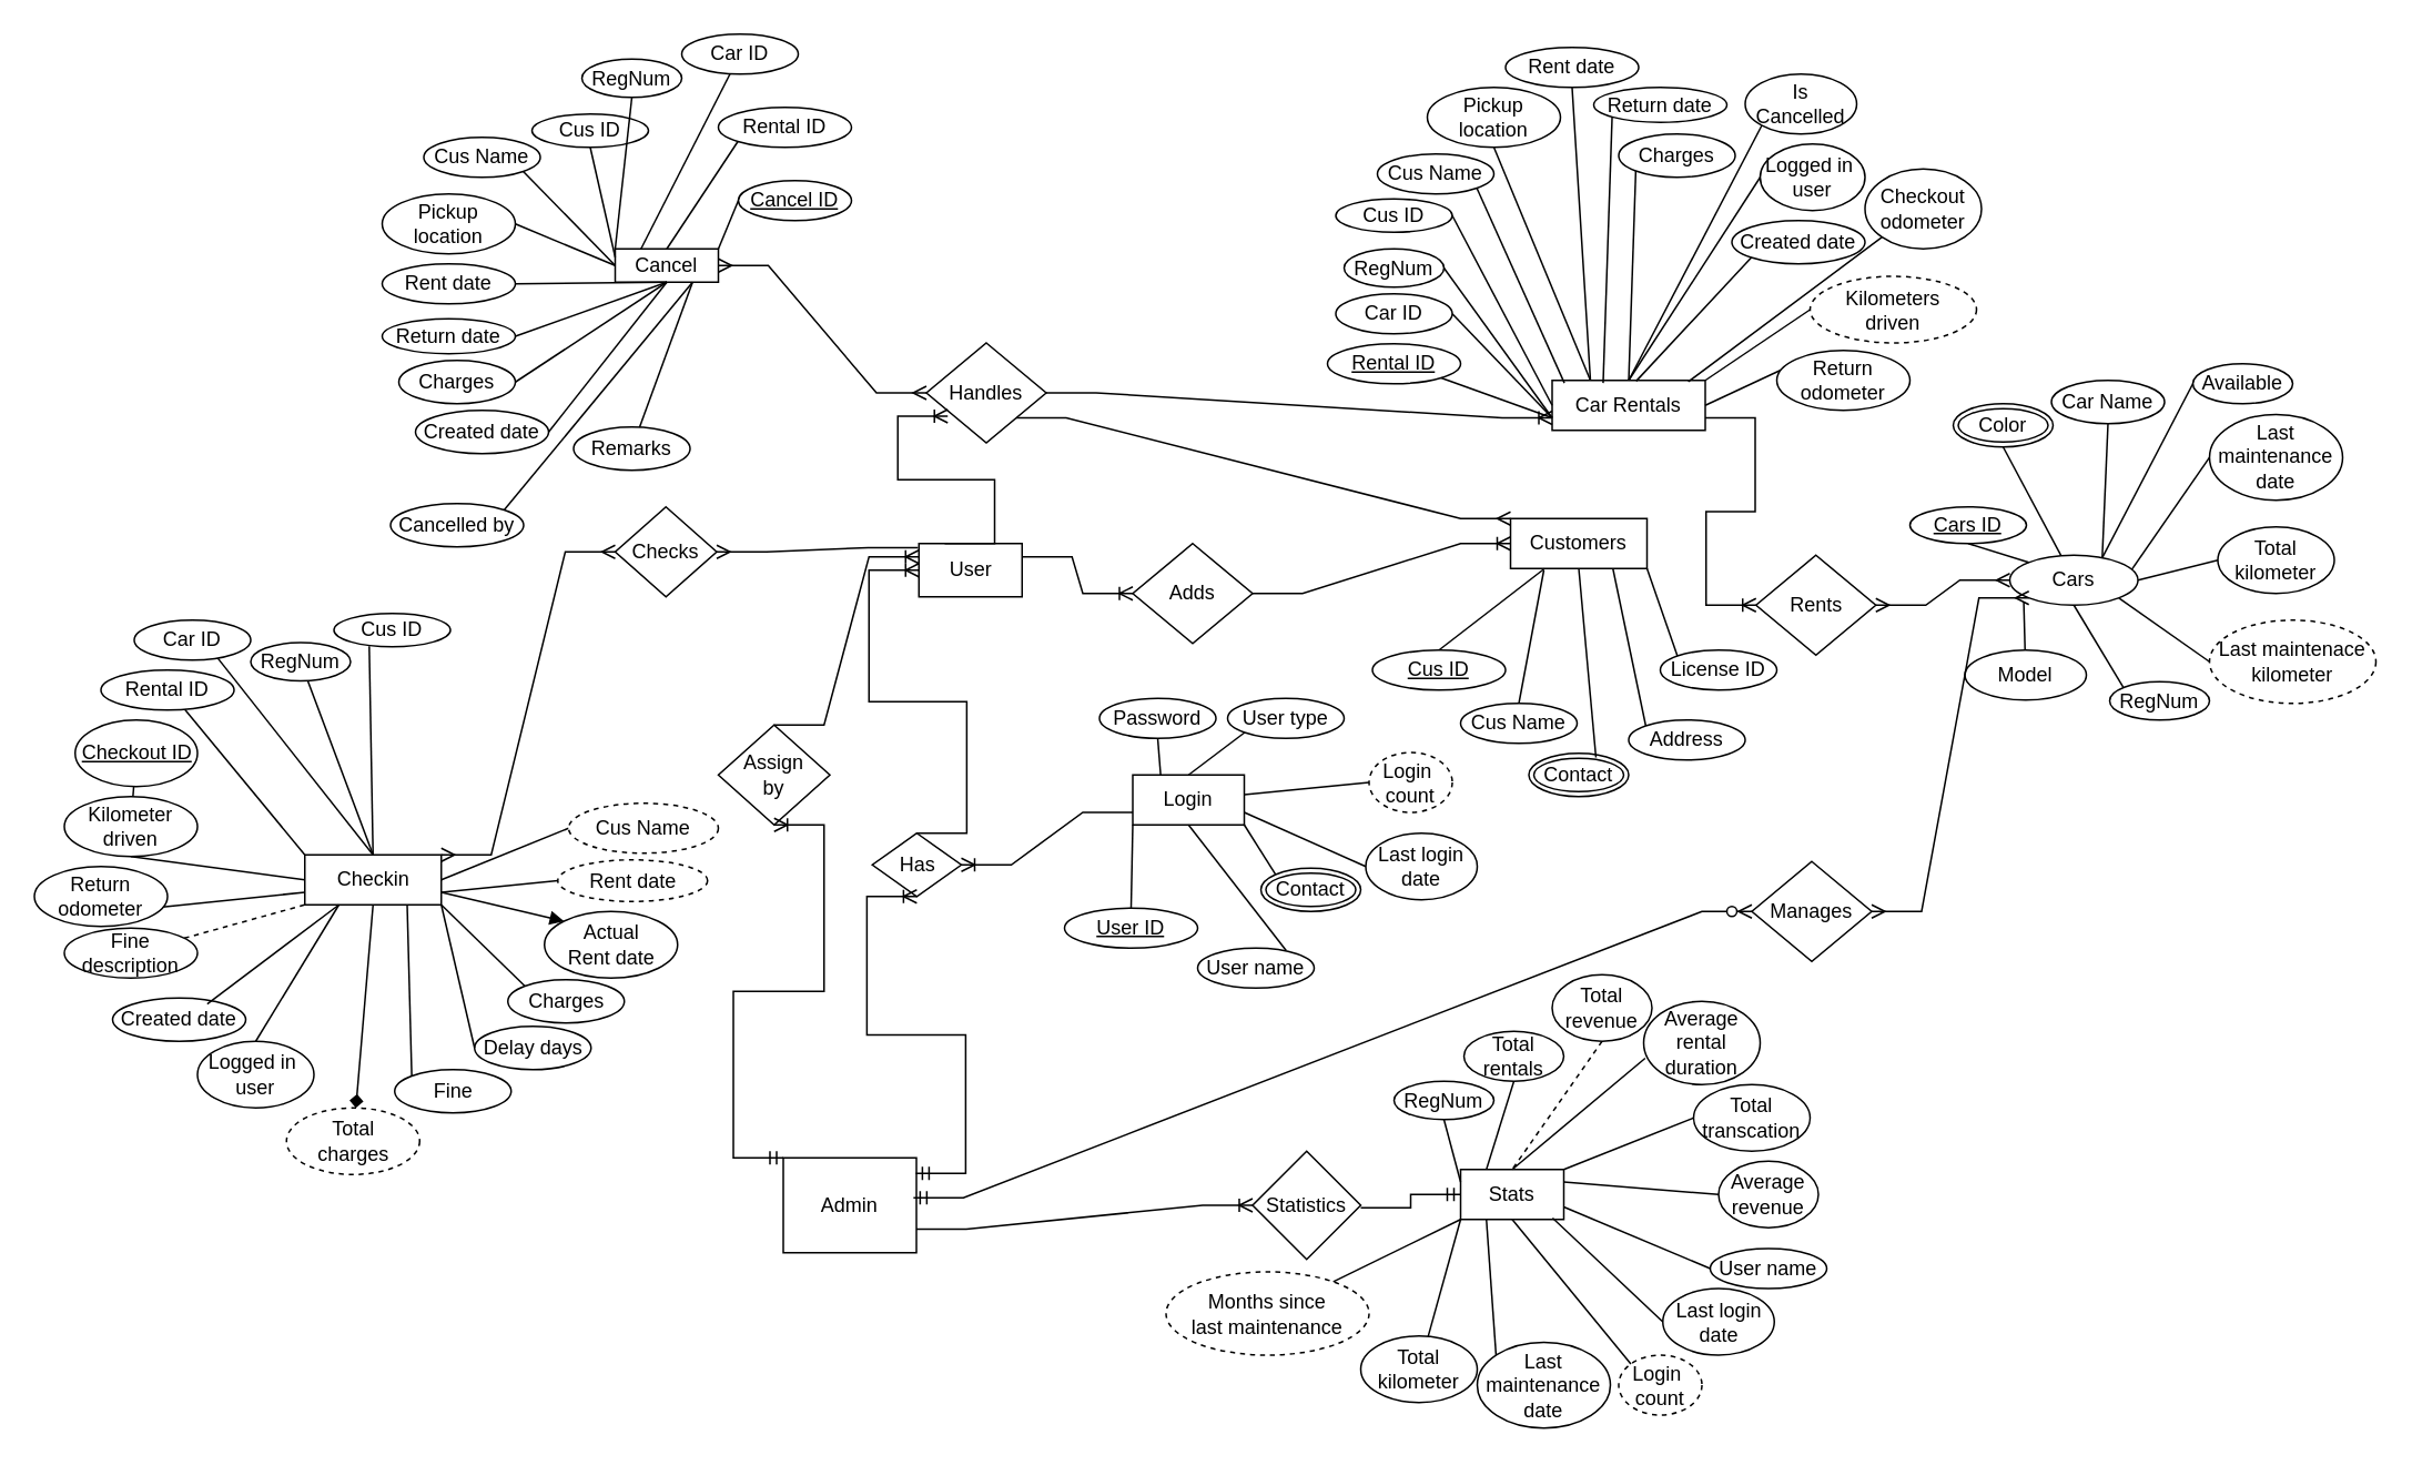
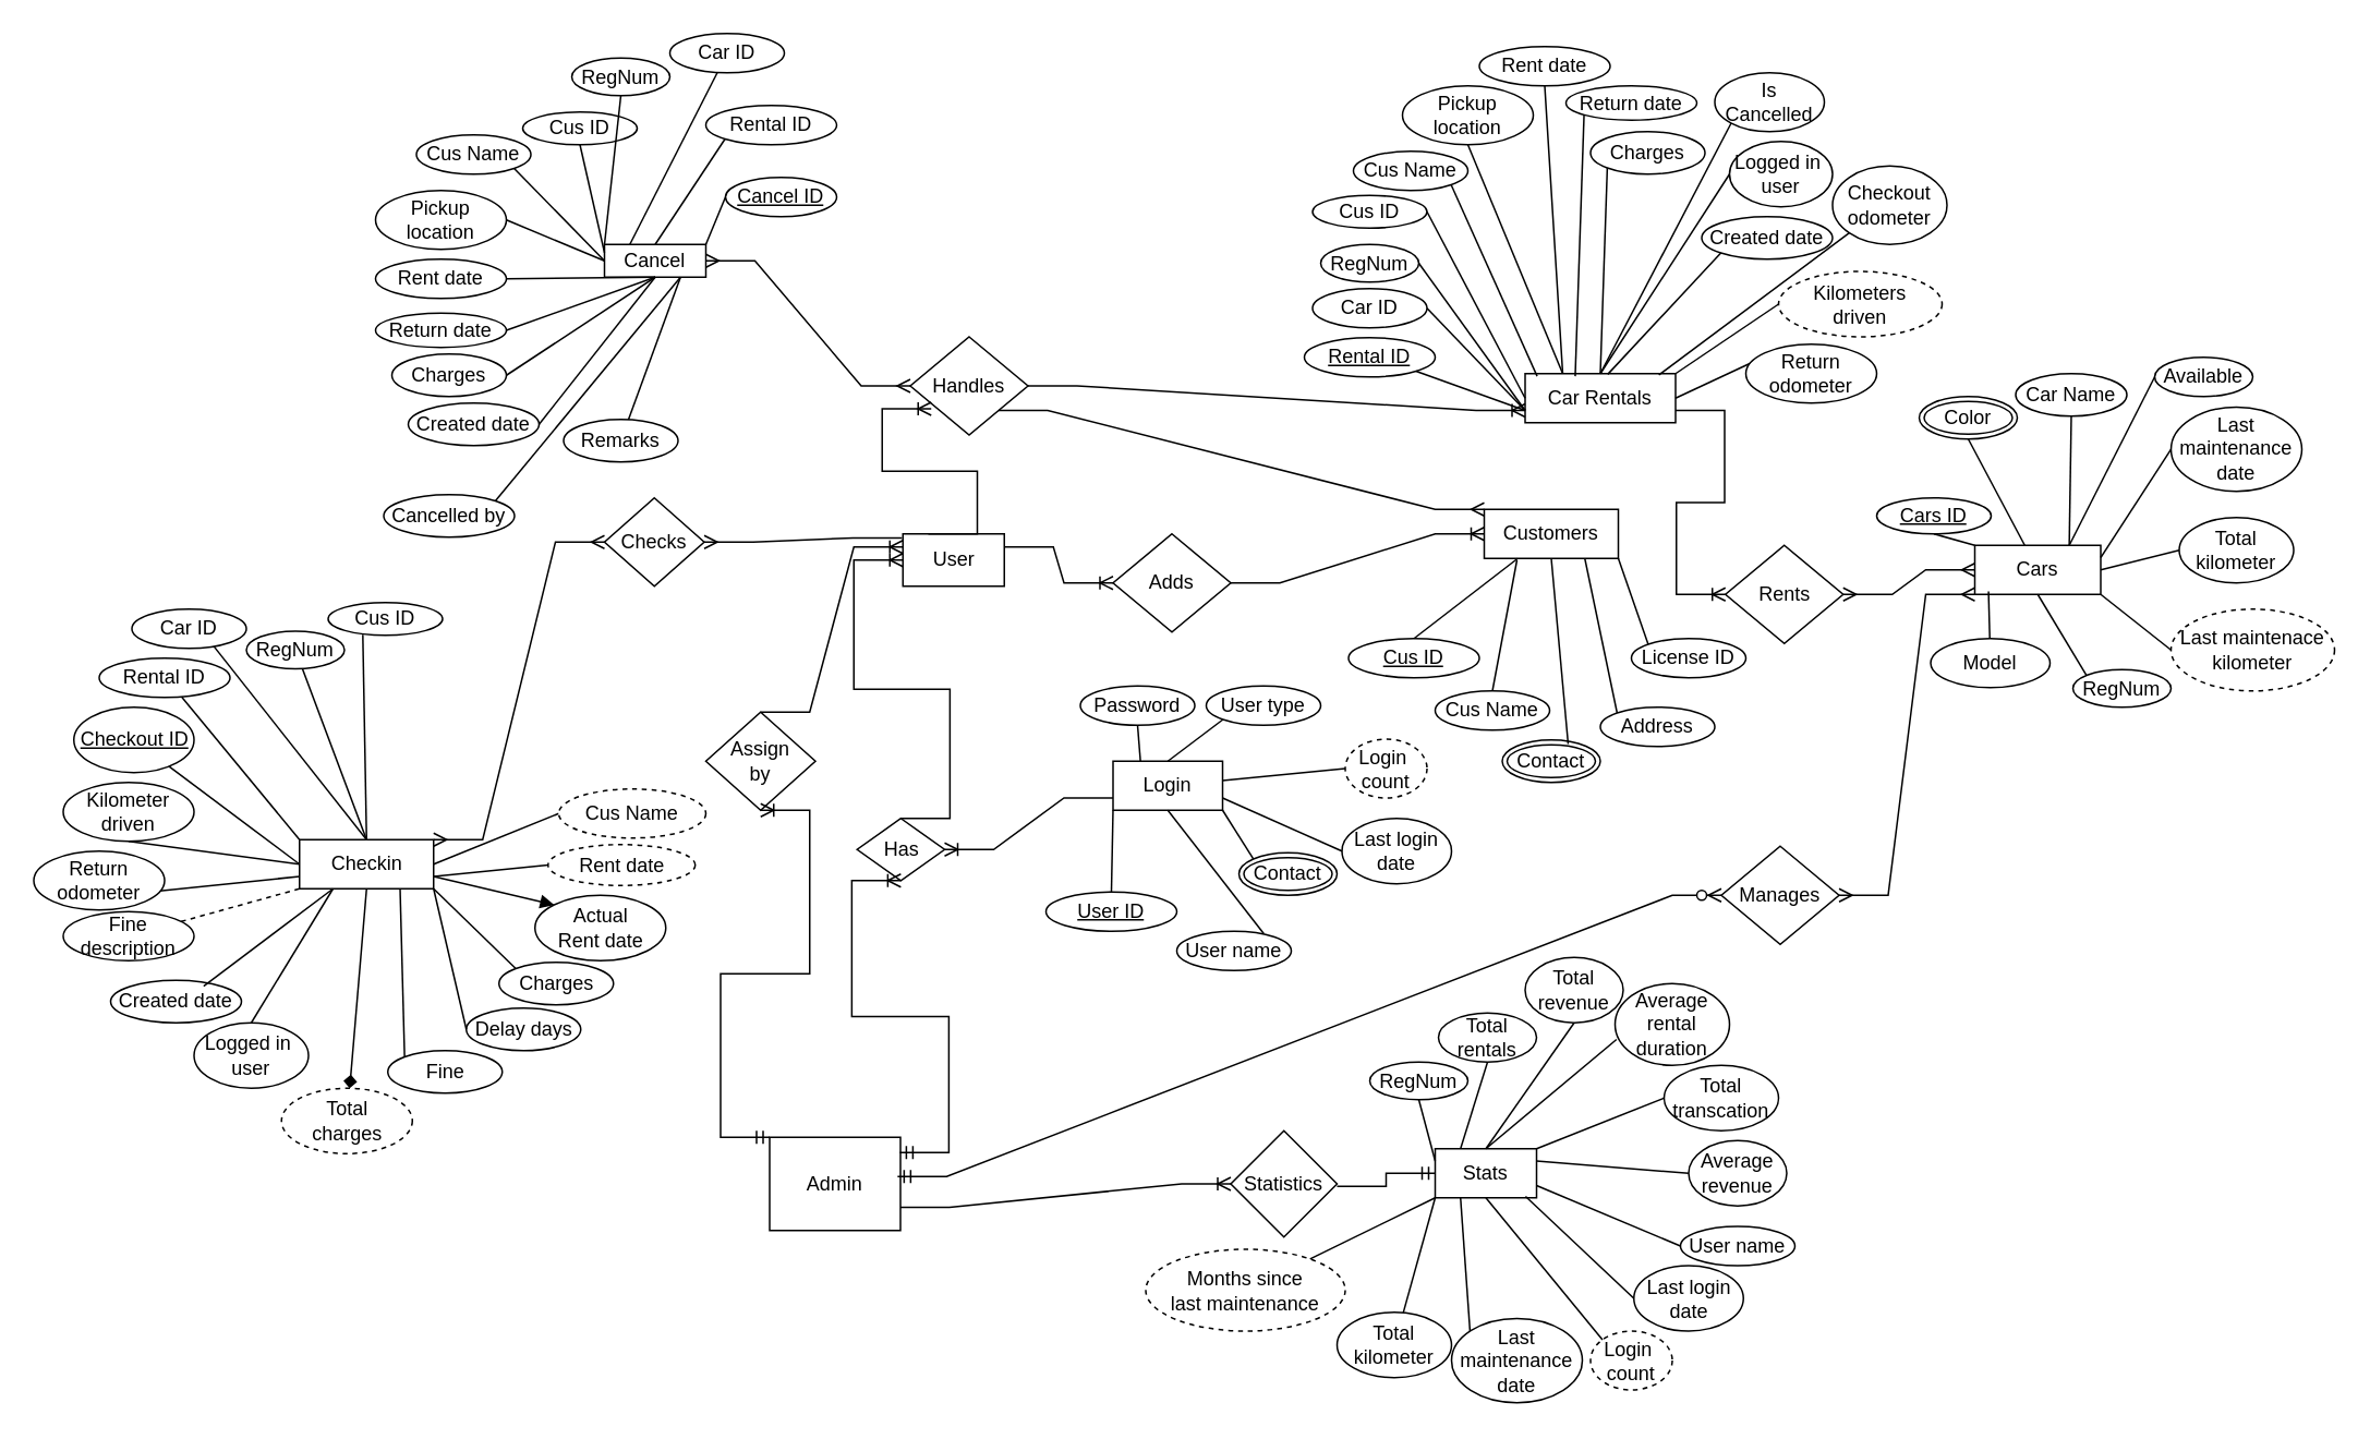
- <mxCell id="13" value="Cars" style="ellipse;whiteSpace=wrap;html=1;" parent="1" vertex="1"><mxGeometry x="1207" y="333" width="77" height="30" as="geometry" /></mxCell>
+ <mxCell id="13" value="Cars" style="rounded=0;whiteSpace=wrap;html=1;" parent="1" vertex="1"><mxGeometry x="1207" y="333" width="77" height="30" as="geometry" /></mxCell>
- <mxCell id="131" value="" style="endArrow=none;html=1;rounded=0;" parent="1" source="114" target="125" edge="1"><mxGeometry relative="1" as="geometry"><mxPoint x="170" y="475" as="sourcePoint" /><mxPoint x="374.5" y="483" as="targetPoint" /></mxGeometry></mxCell>
+ <mxCell id="131" value="" style="endArrow=none;html=1;rounded=0;entryX=0;entryY=0.5;entryDx=0;entryDy=0;" parent="1" source="114" target="113" edge="1"><mxGeometry relative="1" as="geometry"><mxPoint x="170" y="475" as="sourcePoint" /><mxPoint x="374.5" y="483" as="targetPoint" /></mxGeometry></mxCell>
- <mxCell id="165" value="" style="endArrow=none;html=1;rounded=0;exitX=0.5;exitY=1;exitDx=0;exitDy=0;entryX=0.5;entryY=0;entryDx=0;entryDy=0;dashed=1;" parent="1" source="151" target="148" edge="1"><mxGeometry relative="1" as="geometry"><mxPoint x="927" y="662" as="sourcePoint" /><mxPoint x="1087" y="662" as="targetPoint" /></mxGeometry></mxCell>
+ <mxCell id="165" value="" style="endArrow=none;html=1;rounded=0;exitX=0.5;exitY=1;exitDx=0;exitDy=0;entryX=0.5;entryY=0;entryDx=0;entryDy=0;" parent="1" source="151" target="148" edge="1"><mxGeometry relative="1" as="geometry"><mxPoint x="927" y="662" as="sourcePoint" /><mxPoint x="1087" y="662" as="targetPoint" /></mxGeometry></mxCell>
